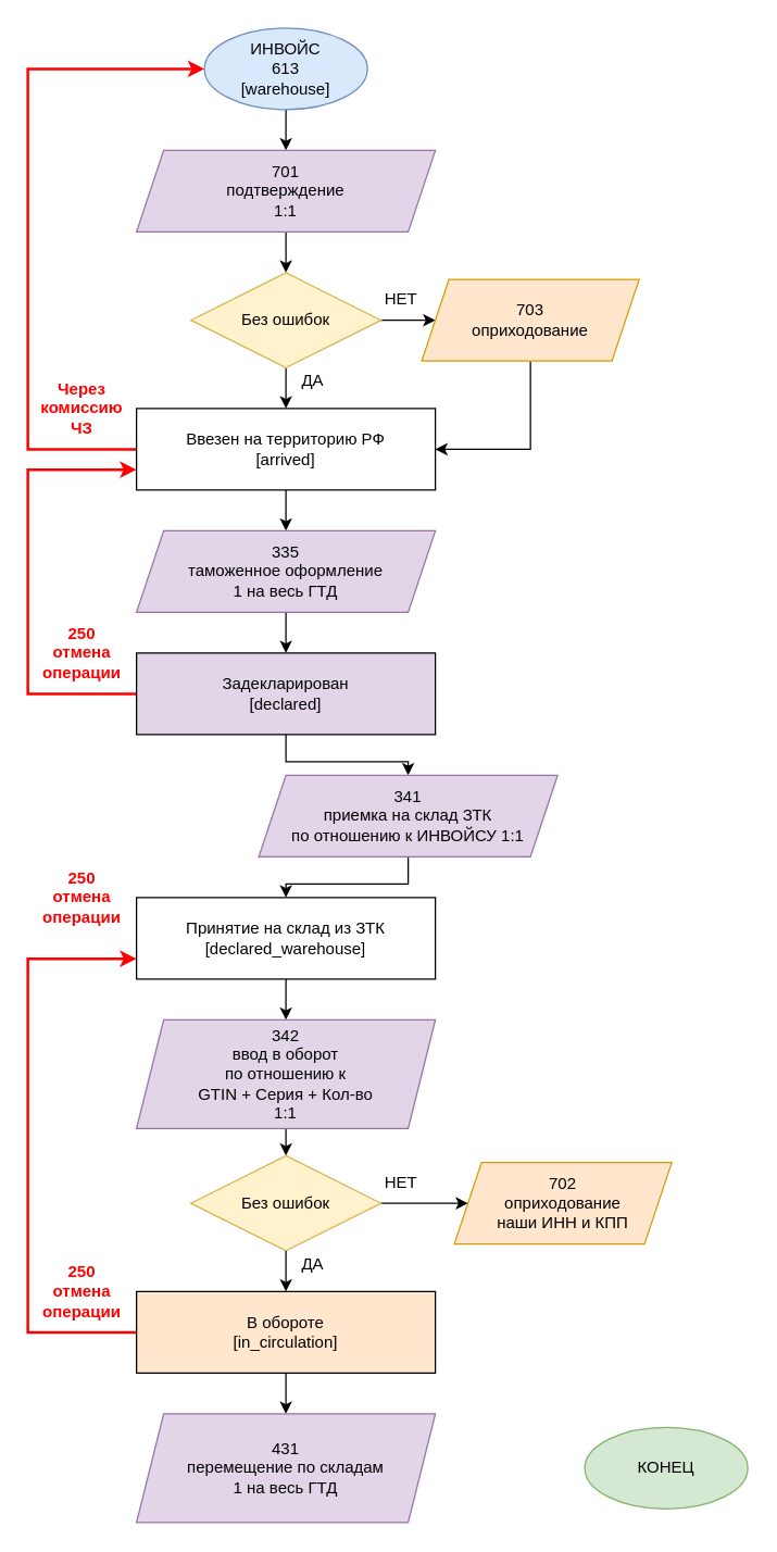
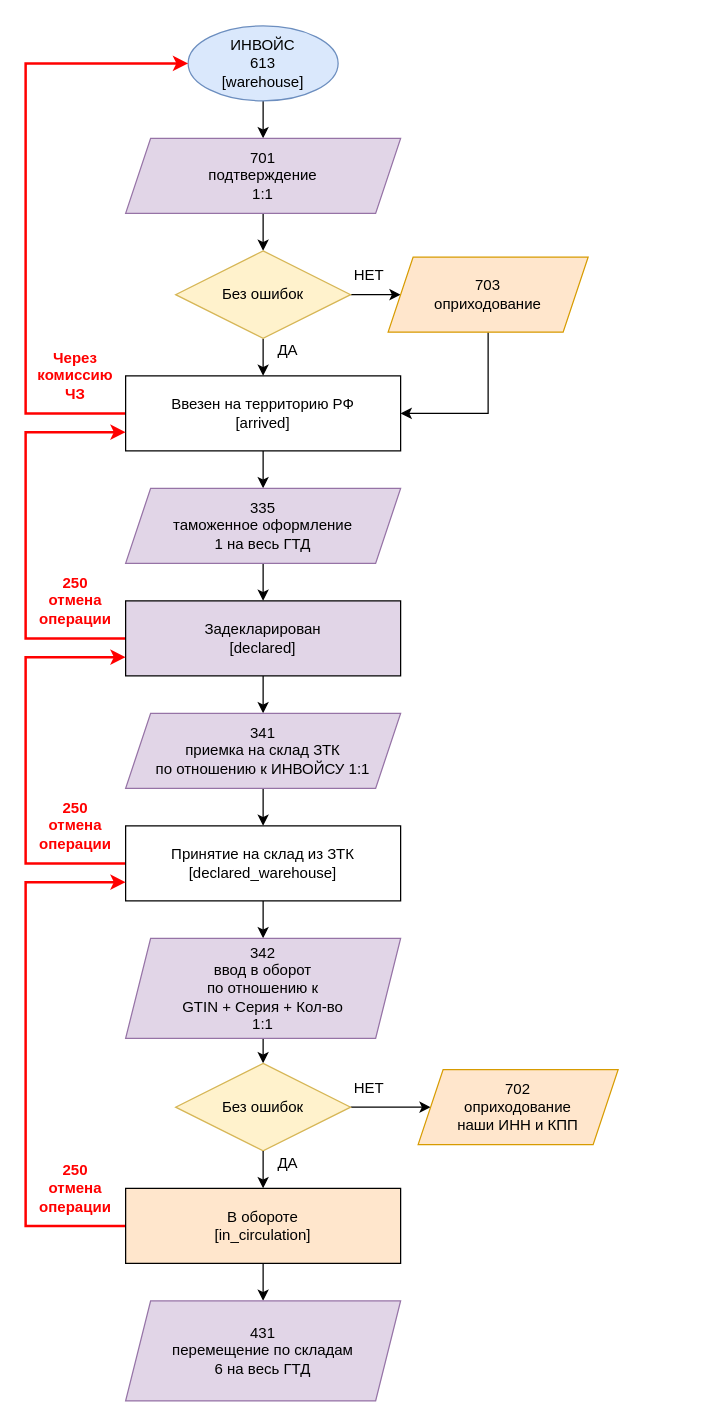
- <mxCell id="24" value="341&lt;br&gt;приемка на склад ЗТК&lt;br&gt;по отношению к ИНВОЙСУ 1:1" style="shape=parallelogram;perimeter=parallelogramPerimeter;whiteSpace=wrap;html=1;fixedSize=1;fillColor=#e1d5e7;strokeColor=#9673a6;" vertex="1" parent="1"><mxGeometry x="190" y="570" width="220" height="60" as="geometry" /></mxCell>
+ <mxCell id="24" value="341&lt;br&gt;приемка на склад ЗТК&lt;br&gt;по отношению к ИНВОЙСУ 1:1" style="shape=parallelogram;perimeter=parallelogramPerimeter;whiteSpace=wrap;html=1;fixedSize=1;fillColor=#e1d5e7;strokeColor=#9673a6;" vertex="1" parent="1"><mxGeometry x="100" y="570" width="220" height="60" as="geometry" /></mxCell>
+ <mxCell id="25" style="edgeStyle=orthogonalEdgeStyle;rounded=0;orthogonalLoop=1;jettySize=auto;html=1;exitX=0;exitY=0.5;exitDx=0;exitDy=0;entryX=0;entryY=0.75;entryDx=0;entryDy=0;strokeWidth=2;fontColor=#000000;strokeColor=#FF0000;" edge="1" parent="1" source="27" target="21"><mxGeometry relative="1" as="geometry"><Array as="points"><mxPoint x="20" y="690" /><mxPoint x="20" y="525" /></Array></mxGeometry></mxCell>
- <mxCell id="42" value="431&lt;br&gt;перемещение по складам&lt;br&gt;1 на весь ГТД" style="shape=parallelogram;perimeter=parallelogramPerimeter;whiteSpace=wrap;html=1;fixedSize=1;fillColor=#e1d5e7;strokeColor=#9673a6;" vertex="1" parent="1"><mxGeometry x="100" y="1040" width="220" height="80" as="geometry" /></mxCell>
+ <mxCell id="42" value="431&lt;br&gt;перемещение по складам&lt;br&gt;6 на весь ГТД" style="shape=parallelogram;perimeter=parallelogramPerimeter;whiteSpace=wrap;html=1;fixedSize=1;fillColor=#e1d5e7;strokeColor=#9673a6;" vertex="1" parent="1"><mxGeometry x="100" y="1040" width="220" height="80" as="geometry" /></mxCell>
- <mxCell id="37" value="КОНЕЦ" style="ellipse;whiteSpace=wrap;html=1;fillColor=#d5e8d4;strokeColor=#82b366;" vertex="1" parent="1"><mxGeometry x="430" y="1050" width="120" height="60" as="geometry" /></mxCell>
